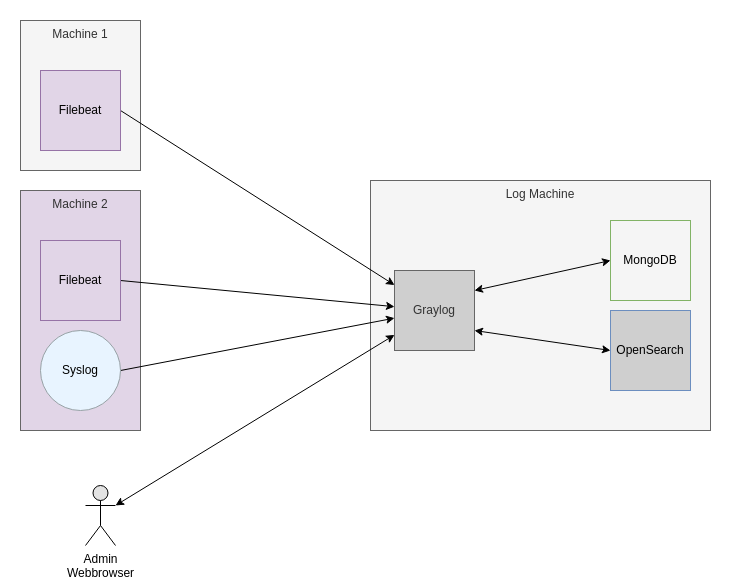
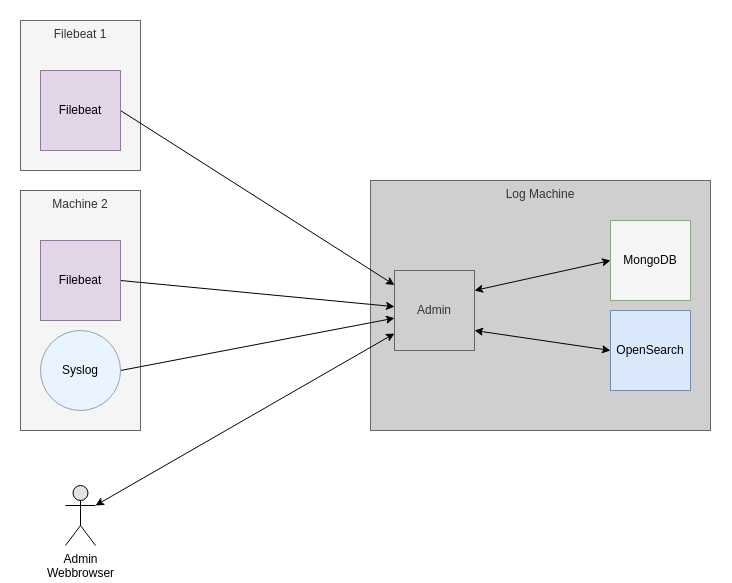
- <mxCell id="3" value="Machine 1" style="rounded=0;whiteSpace=wrap;html=1;verticalAlign=top;fontColor=#333333;fillColor=#f5f5f5;strokeColor=#666666;" parent="1" vertex="1"><mxGeometry x="20" y="20" width="120" height="150" as="geometry" /></mxCell>
+ <mxCell id="3" value="Filebeat 1" style="rounded=0;whiteSpace=wrap;html=1;verticalAlign=top;fontColor=#333333;fillColor=#f5f5f5;strokeColor=#666666;" parent="1" vertex="1"><mxGeometry x="20" y="20" width="120" height="150" as="geometry" /></mxCell>
- <mxCell id="10" value="Machine 2" style="rounded=0;whiteSpace=wrap;html=1;verticalAlign=top;fontColor=#333333;fillColor=#e1d5e7;strokeColor=#666666;" parent="1" vertex="1"><mxGeometry x="20" y="190" width="120" height="240" as="geometry" /></mxCell>
+ <mxCell id="10" value="Machine 2" style="rounded=0;whiteSpace=wrap;html=1;verticalAlign=top;fontColor=#333333;fillColor=#f5f5f5;strokeColor=#666666;" parent="1" vertex="1"><mxGeometry x="20" y="190" width="120" height="240" as="geometry" /></mxCell>
- <mxCell id="2" value="Log Machine" style="rounded=0;whiteSpace=wrap;html=1;verticalAlign=top;fontColor=#333333;fillColor=#f5f5f5;strokeColor=#666666;" parent="1" vertex="1"><mxGeometry x="370" y="180" width="340" height="250" as="geometry" /></mxCell>
+ <mxCell id="2" value="Log Machine" style="rounded=0;whiteSpace=wrap;html=1;verticalAlign=top;fontColor=#333333;fillColor=#cfcfcf;strokeColor=#666666;" parent="1" vertex="1"><mxGeometry x="370" y="180" width="340" height="250" as="geometry" /></mxCell>
- <mxCell id="8" value="&lt;div&gt;Graylog&lt;/div&gt;" style="rounded=0;whiteSpace=wrap;html=1;fillColor=#CFCFCF;strokeColor=#666666;fontColor=#333333;" parent="1" vertex="1"><mxGeometry x="394" y="270" width="80" height="80" as="geometry" /></mxCell>
+ <mxCell id="8" value="&lt;div&gt;Admin&lt;/div&gt;" style="rounded=0;whiteSpace=wrap;html=1;fillColor=#CFCFCF;strokeColor=#666666;fontColor=#333333;" parent="1" vertex="1"><mxGeometry x="394" y="270" width="80" height="80" as="geometry" /></mxCell>
- <mxCell id="6" value="OpenSearch" style="rounded=0;whiteSpace=wrap;html=1;fillColor=#cfcfcf;strokeColor=#6c8ebf;" parent="1" vertex="1"><mxGeometry x="610" y="310" width="80" height="80" as="geometry" /></mxCell>
+ <mxCell id="6" value="OpenSearch" style="rounded=0;whiteSpace=wrap;html=1;fillColor=#dae8fc;strokeColor=#6c8ebf;" parent="1" vertex="1"><mxGeometry x="610" y="310" width="80" height="80" as="geometry" /></mxCell>
- <mxCell id="14" value="&lt;div&gt;Admin&lt;/div&gt;Webbrowser" style="shape=umlActor;verticalLabelPosition=bottom;verticalAlign=top;html=1;outlineConnect=0;fillColor=#E3E3E3;" parent="1" vertex="1"><mxGeometry x="85" y="485" width="30" height="60" as="geometry" /></mxCell>
+ <mxCell id="14" value="&lt;div&gt;Admin&lt;/div&gt;Webbrowser" style="shape=umlActor;verticalLabelPosition=bottom;verticalAlign=top;html=1;outlineConnect=0;fillColor=#E3E3E3;" parent="1" vertex="1"><mxGeometry x="65" y="485" width="30" height="60" as="geometry" /></mxCell>
